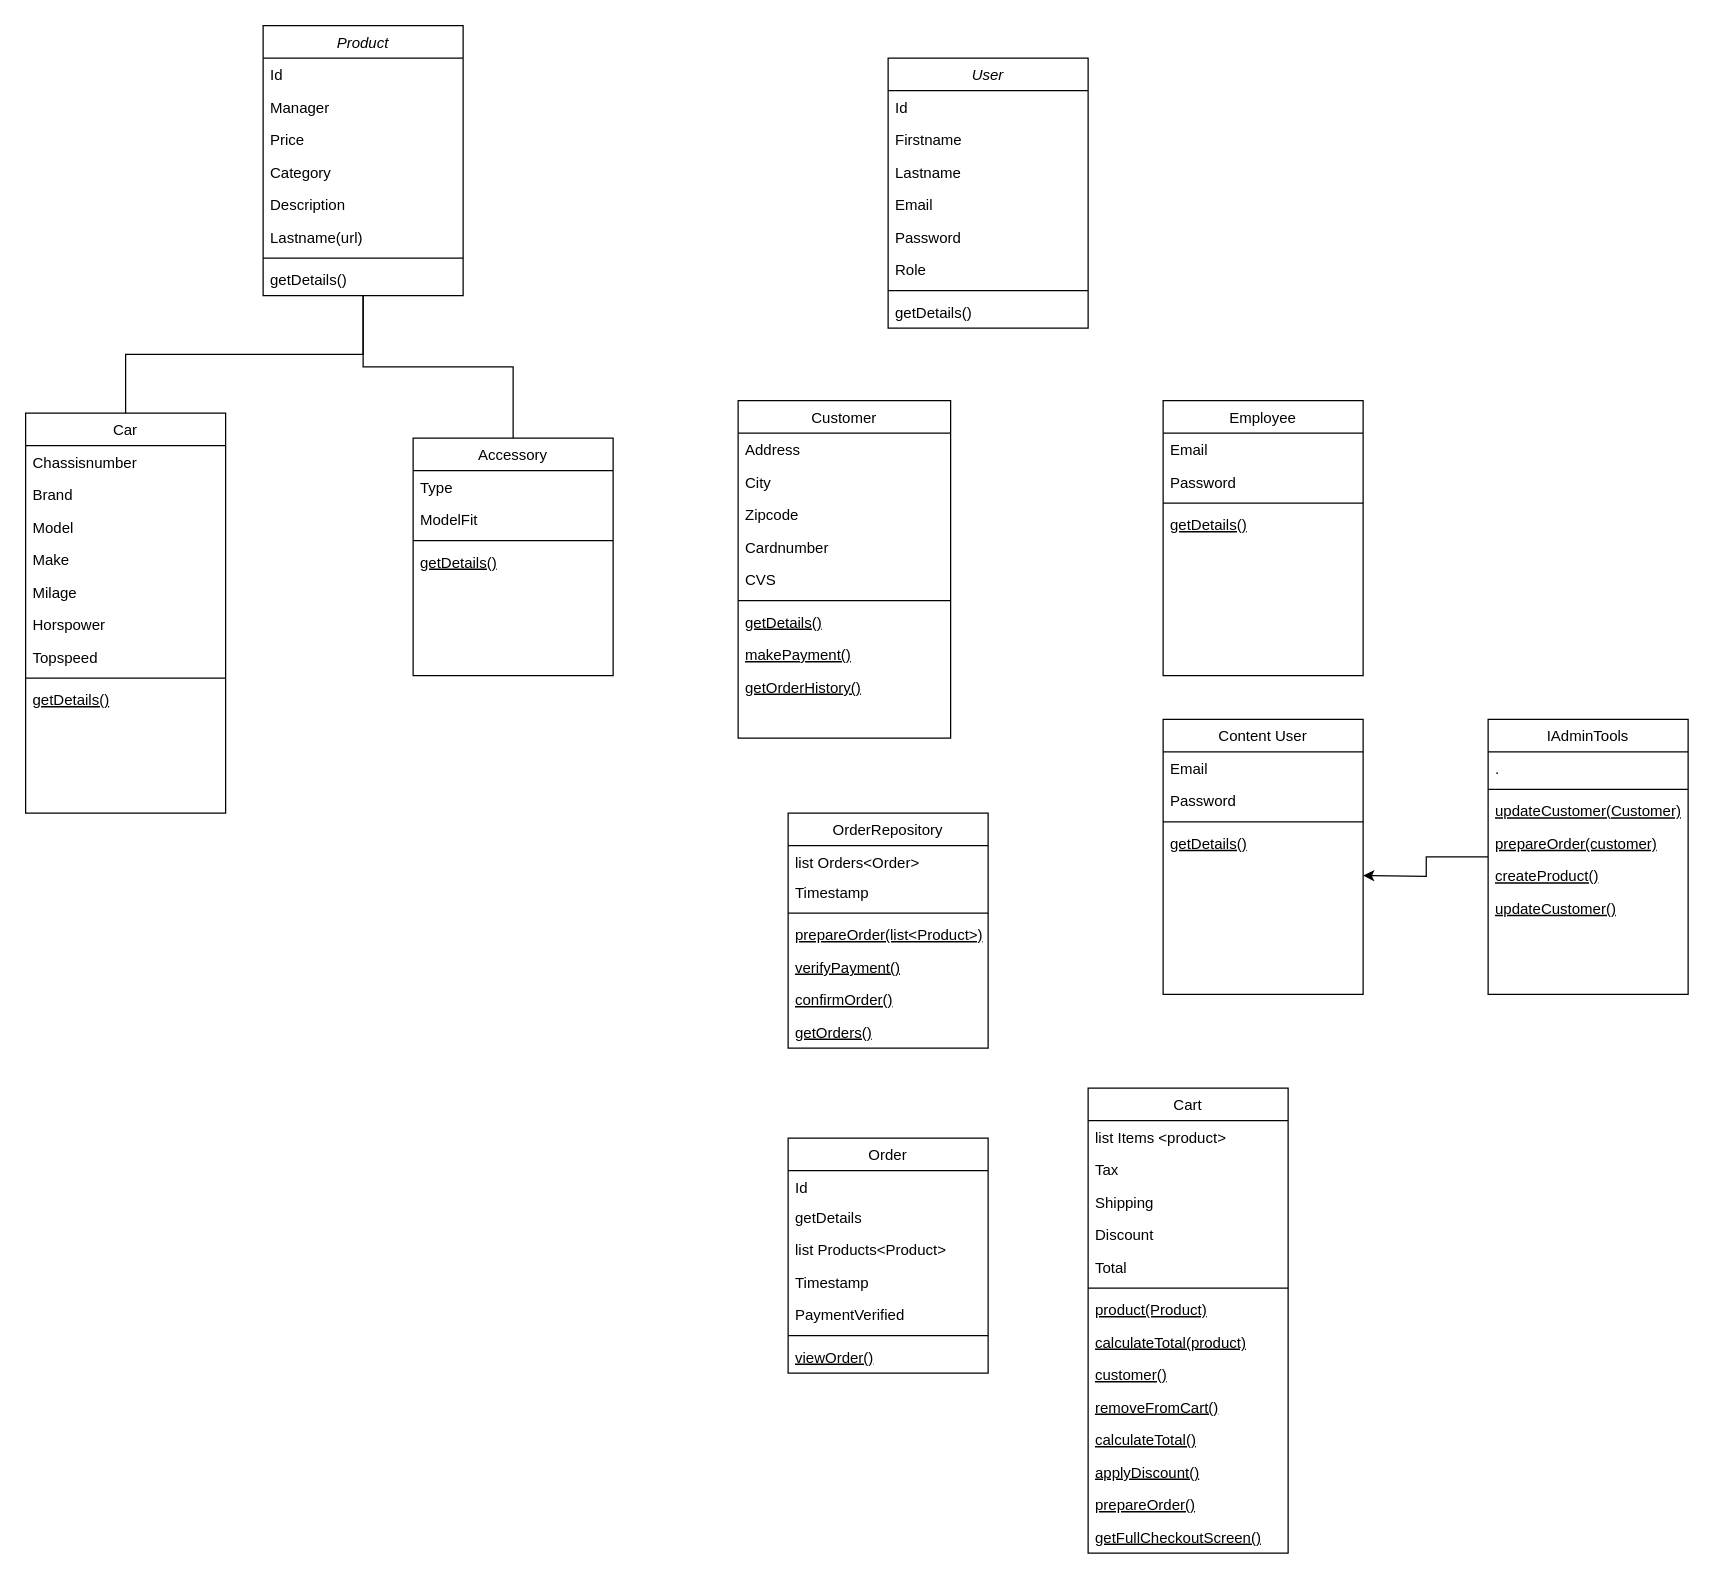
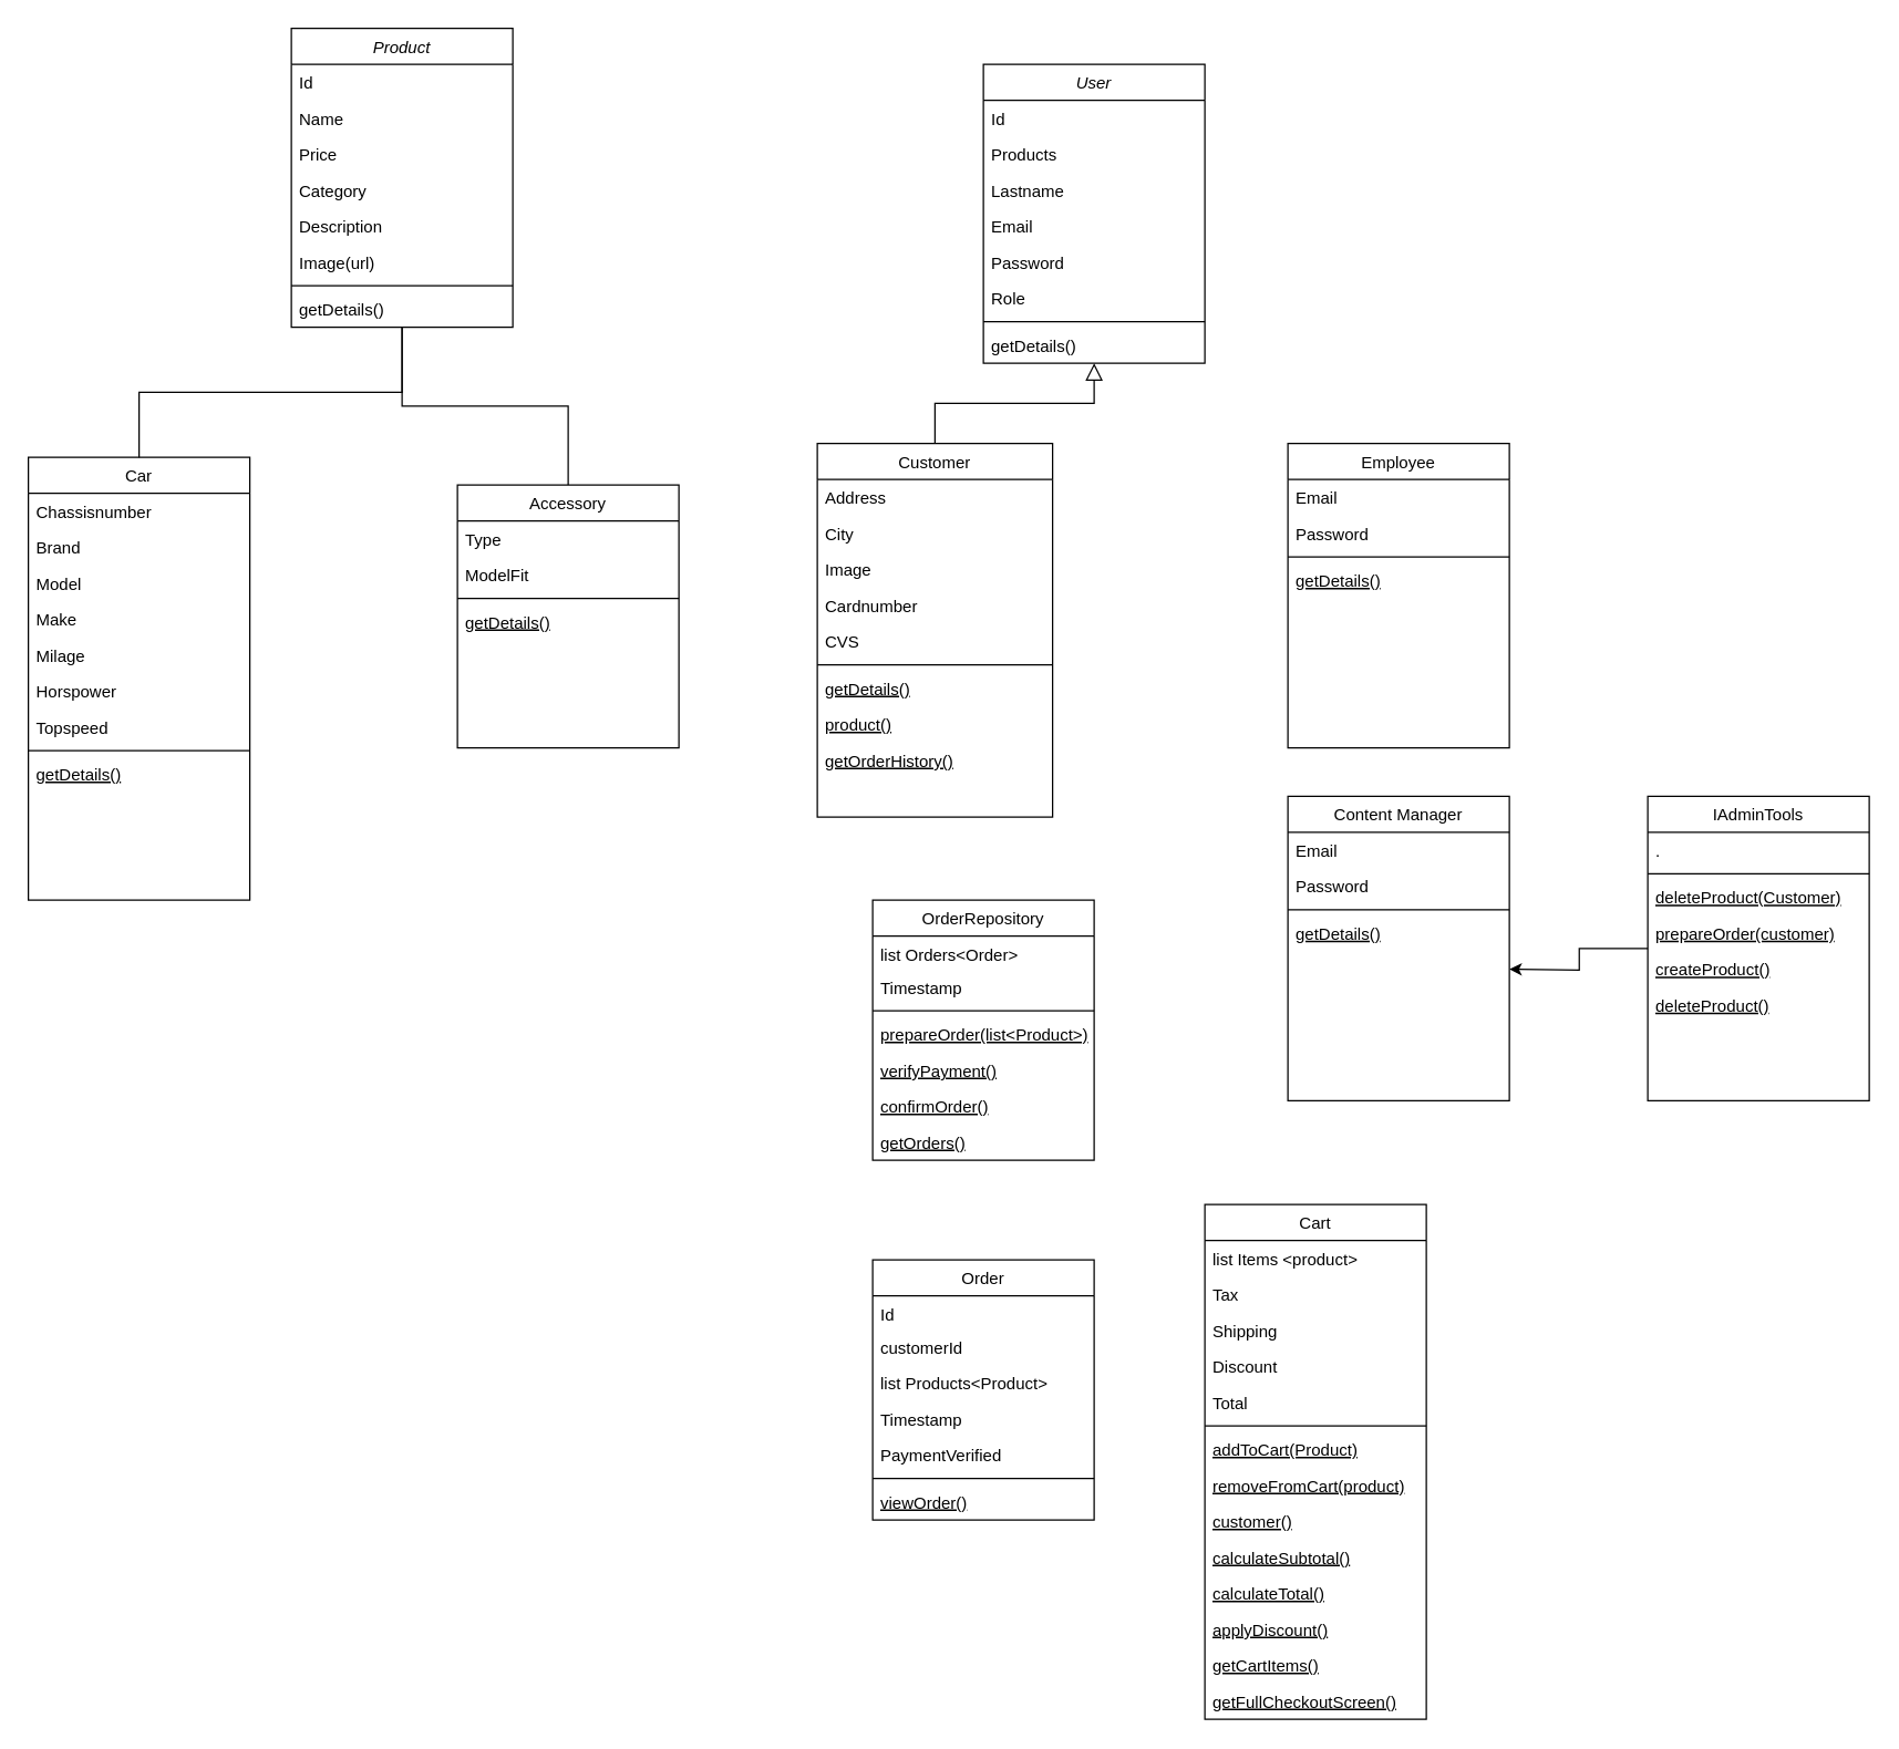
- <mxCell id="4" value="Manager" style="text;align=left;verticalAlign=top;spacingLeft=4;spacingRight=4;overflow=hidden;rotatable=0;points=[[0,0.5],[1,0.5]];portConstraint=eastwest;rounded=0;shadow=0;html=0;" parent="2" vertex="1"><mxGeometry y="52" width="160" height="26" as="geometry" /></mxCell>
+ <mxCell id="4" value="Name" style="text;align=left;verticalAlign=top;spacingLeft=4;spacingRight=4;overflow=hidden;rotatable=0;points=[[0,0.5],[1,0.5]];portConstraint=eastwest;rounded=0;shadow=0;html=0;" parent="2" vertex="1"><mxGeometry y="52" width="160" height="26" as="geometry" /></mxCell>
- <mxCell id="25" value="Firstname" style="text;align=left;verticalAlign=top;spacingLeft=4;spacingRight=4;overflow=hidden;rotatable=0;points=[[0,0.5],[1,0.5]];portConstraint=eastwest;rounded=0;shadow=0;html=0;" parent="23" vertex="1"><mxGeometry y="52" width="160" height="26" as="geometry" /></mxCell>
+ <mxCell id="25" value="Products" style="text;align=left;verticalAlign=top;spacingLeft=4;spacingRight=4;overflow=hidden;rotatable=0;points=[[0,0.5],[1,0.5]];portConstraint=eastwest;rounded=0;shadow=0;html=0;" parent="23" vertex="1"><mxGeometry y="52" width="160" height="26" as="geometry" /></mxCell>
- <mxCell id="8" value="Lastname(url)" style="text;align=left;verticalAlign=top;spacingLeft=4;spacingRight=4;overflow=hidden;rotatable=0;points=[[0,0.5],[1,0.5]];portConstraint=eastwest;rounded=0;shadow=0;html=0;" parent="2" vertex="1"><mxGeometry y="156" width="160" height="26" as="geometry" /></mxCell>
+ <mxCell id="8" value="Image(url)" style="text;align=left;verticalAlign=top;spacingLeft=4;spacingRight=4;overflow=hidden;rotatable=0;points=[[0,0.5],[1,0.5]];portConstraint=eastwest;rounded=0;shadow=0;html=0;" parent="2" vertex="1"><mxGeometry y="156" width="160" height="26" as="geometry" /></mxCell>
+ <mxCell id="42" value="" style="endArrow=block;endSize=10;endFill=0;shadow=0;strokeWidth=1;rounded=0;edgeStyle=elbowEdgeStyle;elbow=vertical;" parent="1" source="32" target="23" edge="1"><mxGeometry width="160" relative="1" as="geometry"><mxPoint x="660" y="163" as="sourcePoint" /><mxPoint x="660" y="163" as="targetPoint" /></mxGeometry></mxCell>
- <mxCell id="35" value="Zipcode" style="text;align=left;verticalAlign=top;spacingLeft=4;spacingRight=4;overflow=hidden;rotatable=0;points=[[0,0.5],[1,0.5]];portConstraint=eastwest;rounded=0;shadow=0;html=0;" parent="32" vertex="1"><mxGeometry y="78" width="170" height="26" as="geometry" /></mxCell>
+ <mxCell id="35" value="Image" style="text;align=left;verticalAlign=top;spacingLeft=4;spacingRight=4;overflow=hidden;rotatable=0;points=[[0,0.5],[1,0.5]];portConstraint=eastwest;rounded=0;shadow=0;html=0;" parent="32" vertex="1"><mxGeometry y="78" width="170" height="26" as="geometry" /></mxCell>
- <mxCell id="40" value="makePayment()" style="text;align=left;verticalAlign=top;spacingLeft=4;spacingRight=4;overflow=hidden;rotatable=0;points=[[0,0.5],[1,0.5]];portConstraint=eastwest;fontStyle=4" parent="32" vertex="1"><mxGeometry y="190" width="170" height="26" as="geometry" /></mxCell>
+ <mxCell id="40" value="product()" style="text;align=left;verticalAlign=top;spacingLeft=4;spacingRight=4;overflow=hidden;rotatable=0;points=[[0,0.5],[1,0.5]];portConstraint=eastwest;fontStyle=4" parent="32" vertex="1"><mxGeometry y="190" width="170" height="26" as="geometry" /></mxCell>
- <mxCell id="92" value="Content User" style="swimlane;fontStyle=0;align=center;verticalAlign=top;childLayout=stackLayout;horizontal=1;startSize=26;horizontalStack=0;resizeParent=1;resizeLast=0;collapsible=1;marginBottom=0;rounded=0;shadow=0;strokeWidth=1;" vertex="1" parent="1"><mxGeometry x="930" y="575" width="160" height="220" as="geometry"><mxRectangle x="130" y="380" width="160" height="26" as="alternateBounds" /></mxGeometry></mxCell>
+ <mxCell id="92" value="Content Manager" style="swimlane;fontStyle=0;align=center;verticalAlign=top;childLayout=stackLayout;horizontal=1;startSize=26;horizontalStack=0;resizeParent=1;resizeLast=0;collapsible=1;marginBottom=0;rounded=0;shadow=0;strokeWidth=1;" vertex="1" parent="1"><mxGeometry x="930" y="575" width="160" height="220" as="geometry"><mxRectangle x="130" y="380" width="160" height="26" as="alternateBounds" /></mxGeometry></mxCell>
- <mxCell id="88" value="updateCustomer(Customer)" style="text;align=left;verticalAlign=top;spacingLeft=4;spacingRight=4;overflow=hidden;rotatable=0;points=[[0,0.5],[1,0.5]];portConstraint=eastwest;fontStyle=4" parent="85" vertex="1"><mxGeometry y="60" width="160" height="26" as="geometry" /></mxCell>
+ <mxCell id="88" value="deleteProduct(Customer)" style="text;align=left;verticalAlign=top;spacingLeft=4;spacingRight=4;overflow=hidden;rotatable=0;points=[[0,0.5],[1,0.5]];portConstraint=eastwest;fontStyle=4" parent="85" vertex="1"><mxGeometry y="60" width="160" height="26" as="geometry" /></mxCell>
- <mxCell id="91" value="updateCustomer()" style="text;align=left;verticalAlign=top;spacingLeft=4;spacingRight=4;overflow=hidden;rotatable=0;points=[[0,0.5],[1,0.5]];portConstraint=eastwest;fontStyle=4" parent="85" vertex="1"><mxGeometry y="138" width="160" height="26" as="geometry" /></mxCell>
+ <mxCell id="91" value="deleteProduct()" style="text;align=left;verticalAlign=top;spacingLeft=4;spacingRight=4;overflow=hidden;rotatable=0;points=[[0,0.5],[1,0.5]];portConstraint=eastwest;fontStyle=4" parent="85" vertex="1"><mxGeometry y="138" width="160" height="26" as="geometry" /></mxCell>
- <mxCell id="55" value="getDetails" style="text;align=left;verticalAlign=top;spacingLeft=4;spacingRight=4;overflow=hidden;rotatable=0;points=[[0,0.5],[1,0.5]];portConstraint=eastwest;rounded=0;shadow=0;html=0;" parent="53" vertex="1"><mxGeometry y="50" width="160" height="26" as="geometry" /></mxCell>
+ <mxCell id="55" value="customerId" style="text;align=left;verticalAlign=top;spacingLeft=4;spacingRight=4;overflow=hidden;rotatable=0;points=[[0,0.5],[1,0.5]];portConstraint=eastwest;rounded=0;shadow=0;html=0;" parent="53" vertex="1"><mxGeometry y="50" width="160" height="26" as="geometry" /></mxCell>
- <mxCell id="68" value="product(Product)" style="text;align=left;verticalAlign=top;spacingLeft=4;spacingRight=4;overflow=hidden;rotatable=0;points=[[0,0.5],[1,0.5]];portConstraint=eastwest;fontStyle=4" parent="61" vertex="1"><mxGeometry y="164" width="160" height="26" as="geometry" /></mxCell>
+ <mxCell id="68" value="addToCart(Product)" style="text;align=left;verticalAlign=top;spacingLeft=4;spacingRight=4;overflow=hidden;rotatable=0;points=[[0,0.5],[1,0.5]];portConstraint=eastwest;fontStyle=4" parent="61" vertex="1"><mxGeometry y="164" width="160" height="26" as="geometry" /></mxCell>
- <mxCell id="69" value="calculateTotal(product)" style="text;align=left;verticalAlign=top;spacingLeft=4;spacingRight=4;overflow=hidden;rotatable=0;points=[[0,0.5],[1,0.5]];portConstraint=eastwest;fontStyle=4" parent="61" vertex="1"><mxGeometry y="190" width="160" height="26" as="geometry" /></mxCell>
+ <mxCell id="69" value="removeFromCart(product)" style="text;align=left;verticalAlign=top;spacingLeft=4;spacingRight=4;overflow=hidden;rotatable=0;points=[[0,0.5],[1,0.5]];portConstraint=eastwest;fontStyle=4" parent="61" vertex="1"><mxGeometry y="190" width="160" height="26" as="geometry" /></mxCell>
- <mxCell id="71" value="removeFromCart()" style="text;align=left;verticalAlign=top;spacingLeft=4;spacingRight=4;overflow=hidden;rotatable=0;points=[[0,0.5],[1,0.5]];portConstraint=eastwest;fontStyle=4" parent="61" vertex="1"><mxGeometry y="242" width="160" height="26" as="geometry" /></mxCell>
+ <mxCell id="71" value="calculateSubtotal()" style="text;align=left;verticalAlign=top;spacingLeft=4;spacingRight=4;overflow=hidden;rotatable=0;points=[[0,0.5],[1,0.5]];portConstraint=eastwest;fontStyle=4" parent="61" vertex="1"><mxGeometry y="242" width="160" height="26" as="geometry" /></mxCell>
- <mxCell id="74" value="prepareOrder()" style="text;align=left;verticalAlign=top;spacingLeft=4;spacingRight=4;overflow=hidden;rotatable=0;points=[[0,0.5],[1,0.5]];portConstraint=eastwest;fontStyle=4" parent="61" vertex="1"><mxGeometry y="320" width="160" height="26" as="geometry" /></mxCell>
+ <mxCell id="74" value="getCartItems()" style="text;align=left;verticalAlign=top;spacingLeft=4;spacingRight=4;overflow=hidden;rotatable=0;points=[[0,0.5],[1,0.5]];portConstraint=eastwest;fontStyle=4" parent="61" vertex="1"><mxGeometry y="320" width="160" height="26" as="geometry" /></mxCell>
